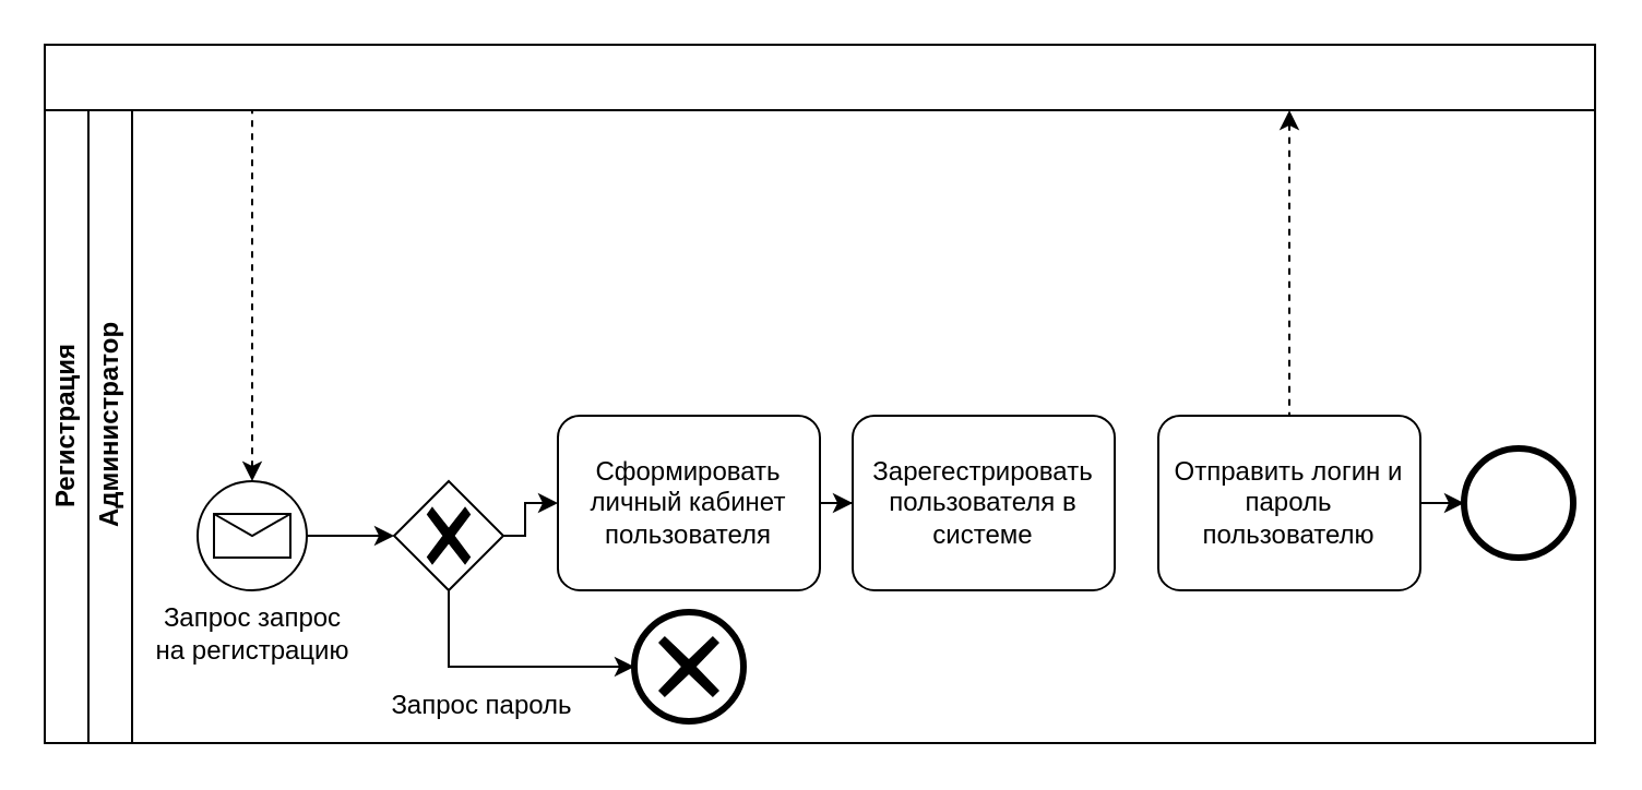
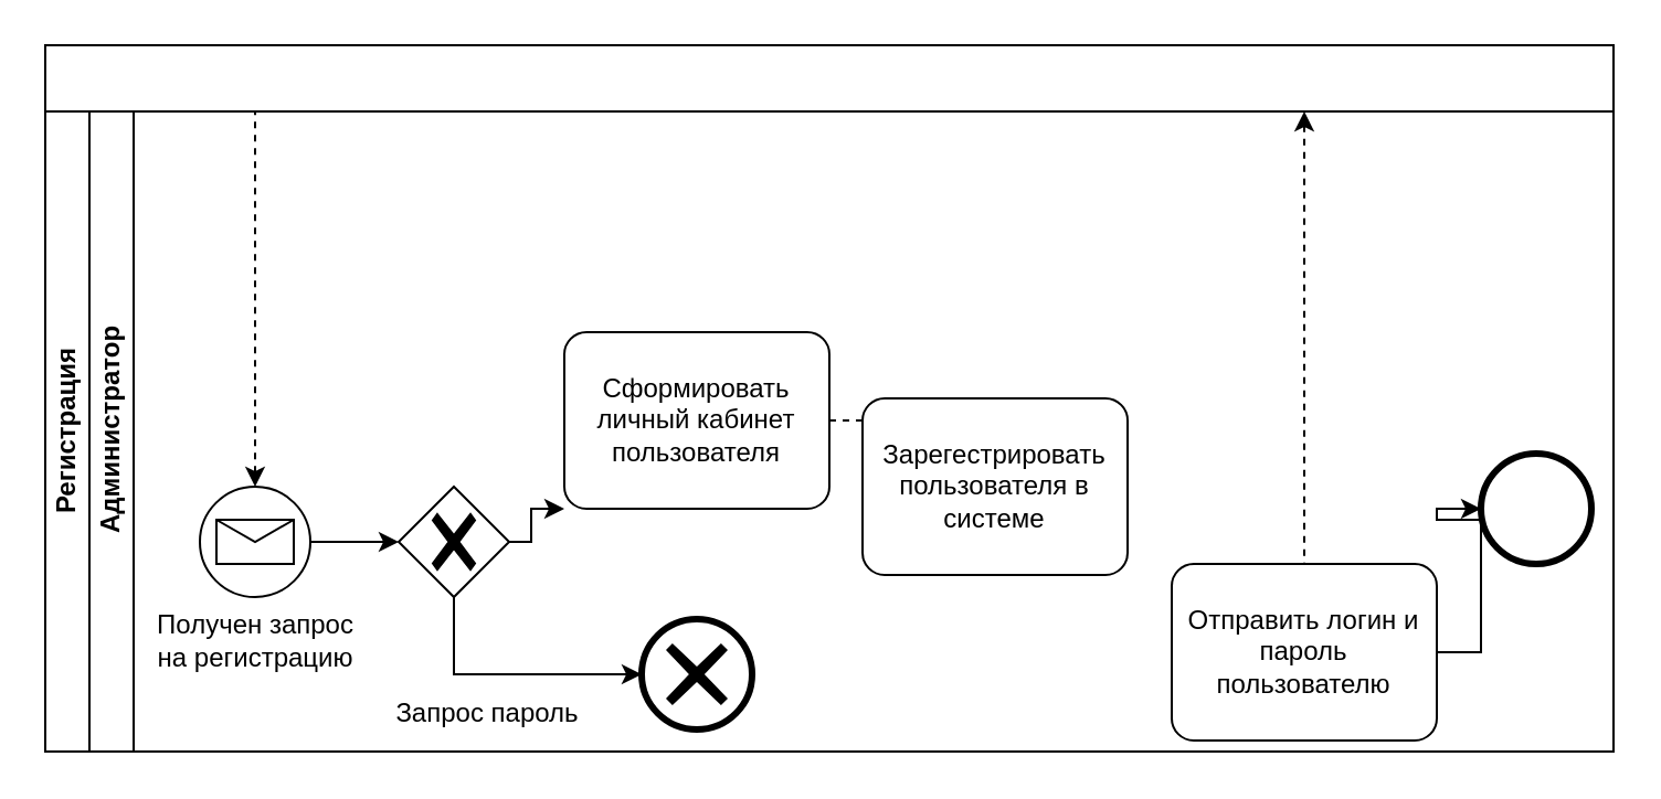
- <mxCell id="12" value="Сформировать личный кабинет пользователя" style="points=[[0.25,0,0],[0.5,0,0],[0.75,0,0],[1,0.25,0],[1,0.5,0],[1,0.75,0],[0.75,1,0],[0.5,1,0],[0.25,1,0],[0,0.75,0],[0,0.5,0],[0,0.25,0]];shape=mxgraph.bpmn.task;whiteSpace=wrap;rectStyle=rounded;size=10;html=1;container=1;expand=0;collapsible=0;taskMarker=abstract;" vertex="1" parent="3"><mxGeometry x="215" y="140" width="120" height="80" as="geometry" /></mxCell>
+ <mxCell id="12" value="Сформировать личный кабинет пользователя" style="points=[[0.25,0,0],[0.5,0,0],[0.75,0,0],[1,0.25,0],[1,0.5,0],[1,0.75,0],[0.75,1,0],[0.5,1,0],[0.25,1,0],[0,0.75,0],[0,0.5,0],[0,0.25,0]];shape=mxgraph.bpmn.task;whiteSpace=wrap;rectStyle=rounded;size=10;html=1;container=1;expand=0;collapsible=0;taskMarker=abstract;" vertex="1" parent="3"><mxGeometry x="215" y="100" width="120" height="80" as="geometry" /></mxCell>
- <mxCell id="13" value="Зарегестрировать пользователя в системе" style="points=[[0.25,0,0],[0.5,0,0],[0.75,0,0],[1,0.25,0],[1,0.5,0],[1,0.75,0],[0.75,1,0],[0.5,1,0],[0.25,1,0],[0,0.75,0],[0,0.5,0],[0,0.25,0]];shape=mxgraph.bpmn.task;whiteSpace=wrap;rectStyle=rounded;size=10;html=1;container=1;expand=0;collapsible=0;taskMarker=abstract;" vertex="1" parent="3"><mxGeometry x="350" y="140" width="120" height="80" as="geometry" /></mxCell>
+ <mxCell id="13" value="Зарегестрировать пользователя в системе" style="points=[[0.25,0,0],[0.5,0,0],[0.75,0,0],[1,0.25,0],[1,0.5,0],[1,0.75,0],[0.75,1,0],[0.5,1,0],[0.25,1,0],[0,0.75,0],[0,0.5,0],[0,0.25,0]];shape=mxgraph.bpmn.task;whiteSpace=wrap;rectStyle=rounded;size=10;html=1;container=1;expand=0;collapsible=0;taskMarker=abstract;" vertex="1" parent="3"><mxGeometry x="350" y="130" width="120" height="80" as="geometry" /></mxCell>
- <mxCell id="15" value="Отправить логин и пароль пользователю" style="points=[[0.25,0,0],[0.5,0,0],[0.75,0,0],[1,0.25,0],[1,0.5,0],[1,0.75,0],[0.75,1,0],[0.5,1,0],[0.25,1,0],[0,0.75,0],[0,0.5,0],[0,0.25,0]];shape=mxgraph.bpmn.task;whiteSpace=wrap;rectStyle=rounded;size=10;html=1;container=1;expand=0;collapsible=0;taskMarker=abstract;" vertex="1" parent="3"><mxGeometry x="490" y="140" width="120" height="80" as="geometry" /></mxCell>
+ <mxCell id="15" value="Отправить логин и пароль пользователю" style="points=[[0.25,0,0],[0.5,0,0],[0.75,0,0],[1,0.25,0],[1,0.5,0],[1,0.75,0],[0.75,1,0],[0.5,1,0],[0.25,1,0],[0,0.75,0],[0,0.5,0],[0,0.25,0]];shape=mxgraph.bpmn.task;whiteSpace=wrap;rectStyle=rounded;size=10;html=1;container=1;expand=0;collapsible=0;taskMarker=abstract;" vertex="1" parent="3"><mxGeometry x="490" y="205" width="120" height="80" as="geometry" /></mxCell>
- <mxCell id="5" value="Запрос запрос&lt;div&gt;на регистрацию&lt;/div&gt;" style="text;html=1;align=center;verticalAlign=middle;resizable=0;points=[];autosize=1;strokeColor=none;fillColor=none;" vertex="1" parent="3"><mxGeometry x="20" y="220" width="110" height="40" as="geometry" /></mxCell>
+ <mxCell id="5" value="Получен запрос&lt;div&gt;на регистрацию&lt;/div&gt;" style="text;html=1;align=center;verticalAlign=middle;resizable=0;points=[];autosize=1;strokeColor=none;fillColor=none;" vertex="1" parent="3"><mxGeometry x="20" y="220" width="110" height="40" as="geometry" /></mxCell>
